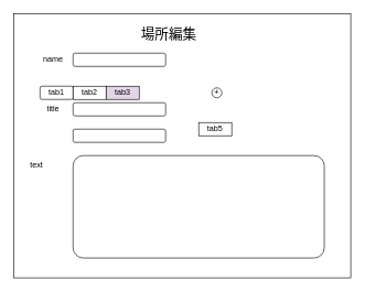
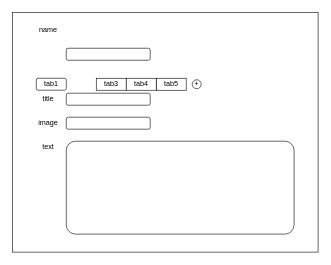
- <mxCell id="3" value="場所編集" style="text;html=1;strokeColor=none;fillColor=none;align=center;verticalAlign=middle;whiteSpace=wrap;rounded=0;fontSize=21;" vertex="1" parent="1"><mxGeometry x="170" y="35" width="170" height="30" as="geometry" /></mxCell>
- <mxCell id="5" value="name" style="text;html=1;strokeColor=none;fillColor=none;align=center;verticalAlign=middle;whiteSpace=wrap;rounded=0;" vertex="1" parent="1"><mxGeometry x="50" y="75" width="60" height="30" as="geometry" /></mxCell>
+ <mxCell id="5" value="name" style="text;html=1;strokeColor=none;fillColor=none;align=center;verticalAlign=middle;whiteSpace=wrap;rounded=0;" vertex="1" parent="1"><mxGeometry x="50" y="35" width="60" height="30" as="geometry" /></mxCell>
- <mxCell id="7" value="tab2" style="rounded=0;whiteSpace=wrap;html=1;" vertex="1" parent="1"><mxGeometry x="110" y="130" width="50" height="20" as="geometry" /></mxCell>
- <mxCell id="8" value="tab3" style="rounded=0;whiteSpace=wrap;html=1;fillColor=#e1d5e7;" vertex="1" parent="1"><mxGeometry x="160" y="130" width="50" height="20" as="geometry" /></mxCell>
+ <mxCell id="8" value="tab3" style="rounded=0;whiteSpace=wrap;html=1;" vertex="1" parent="1"><mxGeometry x="160" y="130" width="50" height="20" as="geometry" /></mxCell>
+ <mxCell id="10" value="tab4" style="rounded=0;whiteSpace=wrap;html=1;" vertex="1" parent="1"><mxGeometry x="210" y="130" width="50" height="20" as="geometry" /></mxCell>
- <mxCell id="9" value="tab5" style="rounded=0;whiteSpace=wrap;html=1;" vertex="1" parent="1"><mxGeometry x="300" y="185" width="50" height="20" as="geometry" /></mxCell>
+ <mxCell id="9" value="tab5" style="rounded=0;whiteSpace=wrap;html=1;" vertex="1" parent="1"><mxGeometry x="260" y="130" width="50" height="20" as="geometry" /></mxCell>
+ <mxCell id="14" value="image" style="text;html=1;strokeColor=none;fillColor=none;align=center;verticalAlign=middle;whiteSpace=wrap;rounded=0;" vertex="1" parent="1"><mxGeometry x="50" y="190" width="60" height="30" as="geometry" /></mxCell>
- <mxCell id="16" value="text" style="text;html=1;strokeColor=none;fillColor=none;align=center;verticalAlign=middle;whiteSpace=wrap;rounded=0;" vertex="1" parent="1"><mxGeometry x="25" y="235" width="60" height="30" as="geometry" /></mxCell>
+ <mxCell id="16" value="text" style="text;html=1;strokeColor=none;fillColor=none;align=center;verticalAlign=middle;whiteSpace=wrap;rounded=0;" vertex="1" parent="1"><mxGeometry x="50" y="230" width="60" height="30" as="geometry" /></mxCell>
